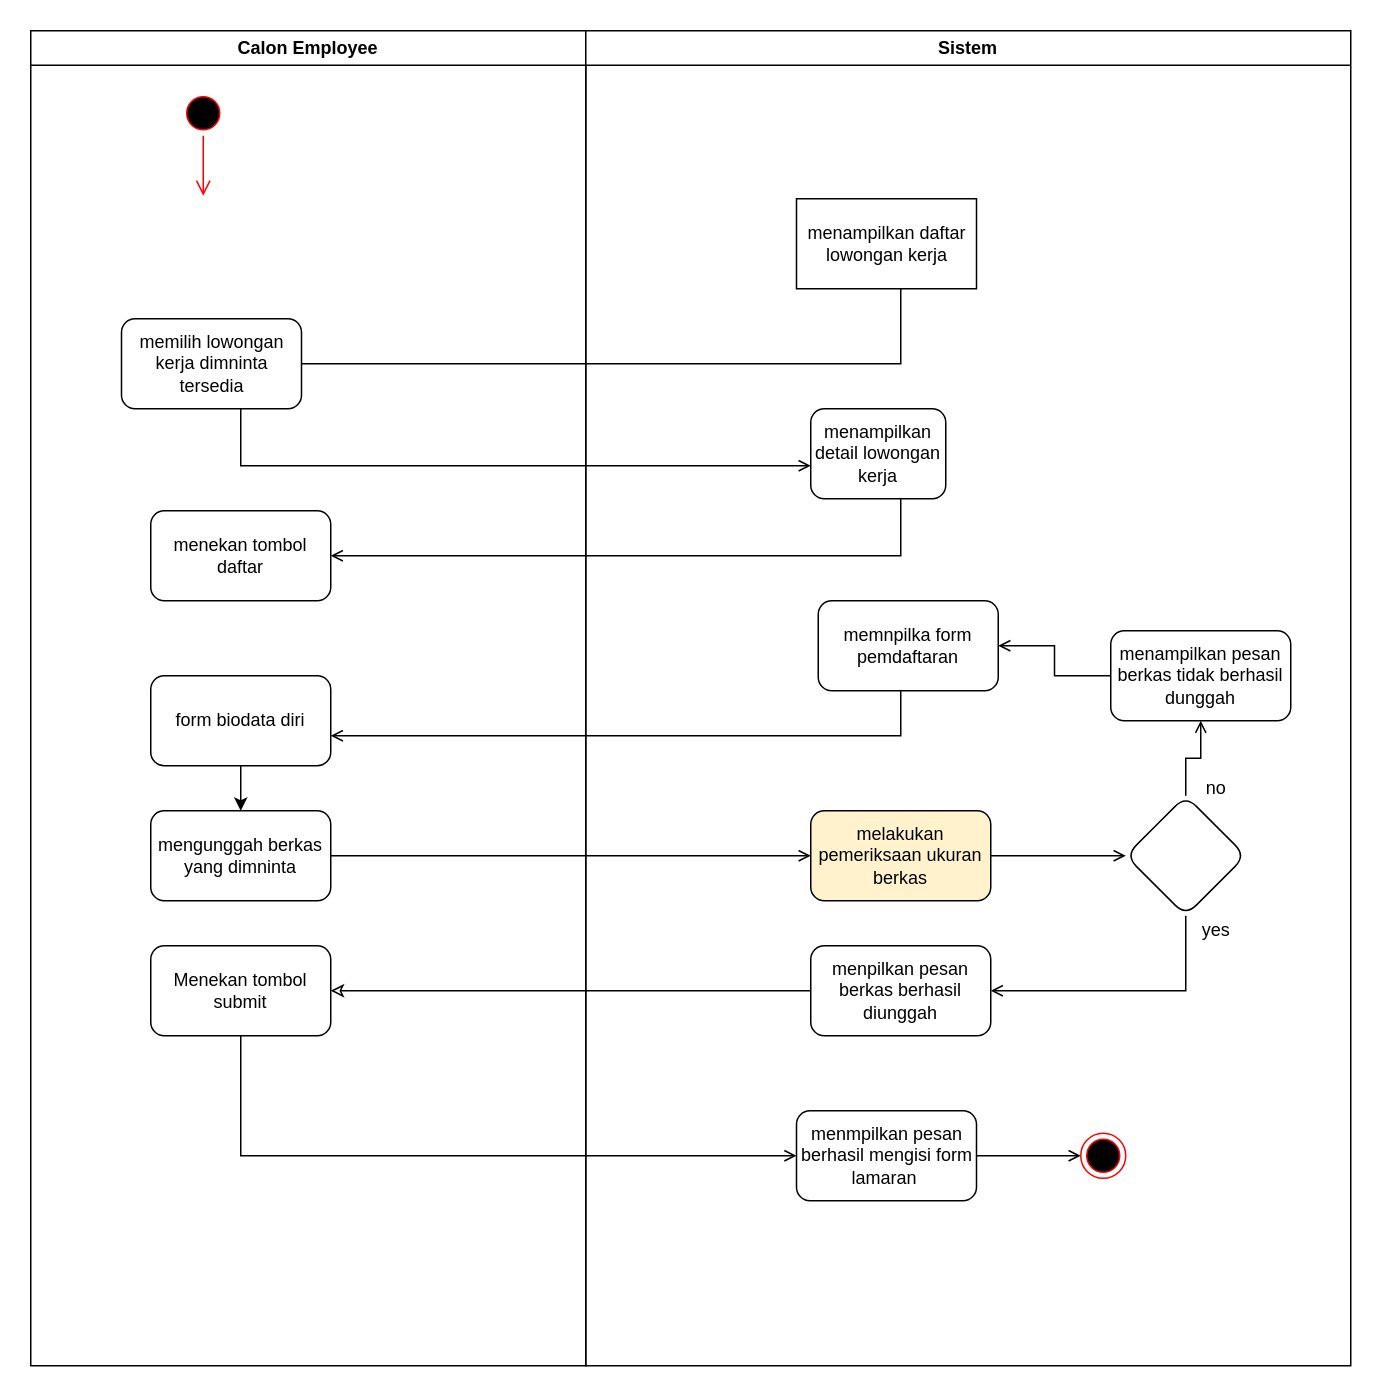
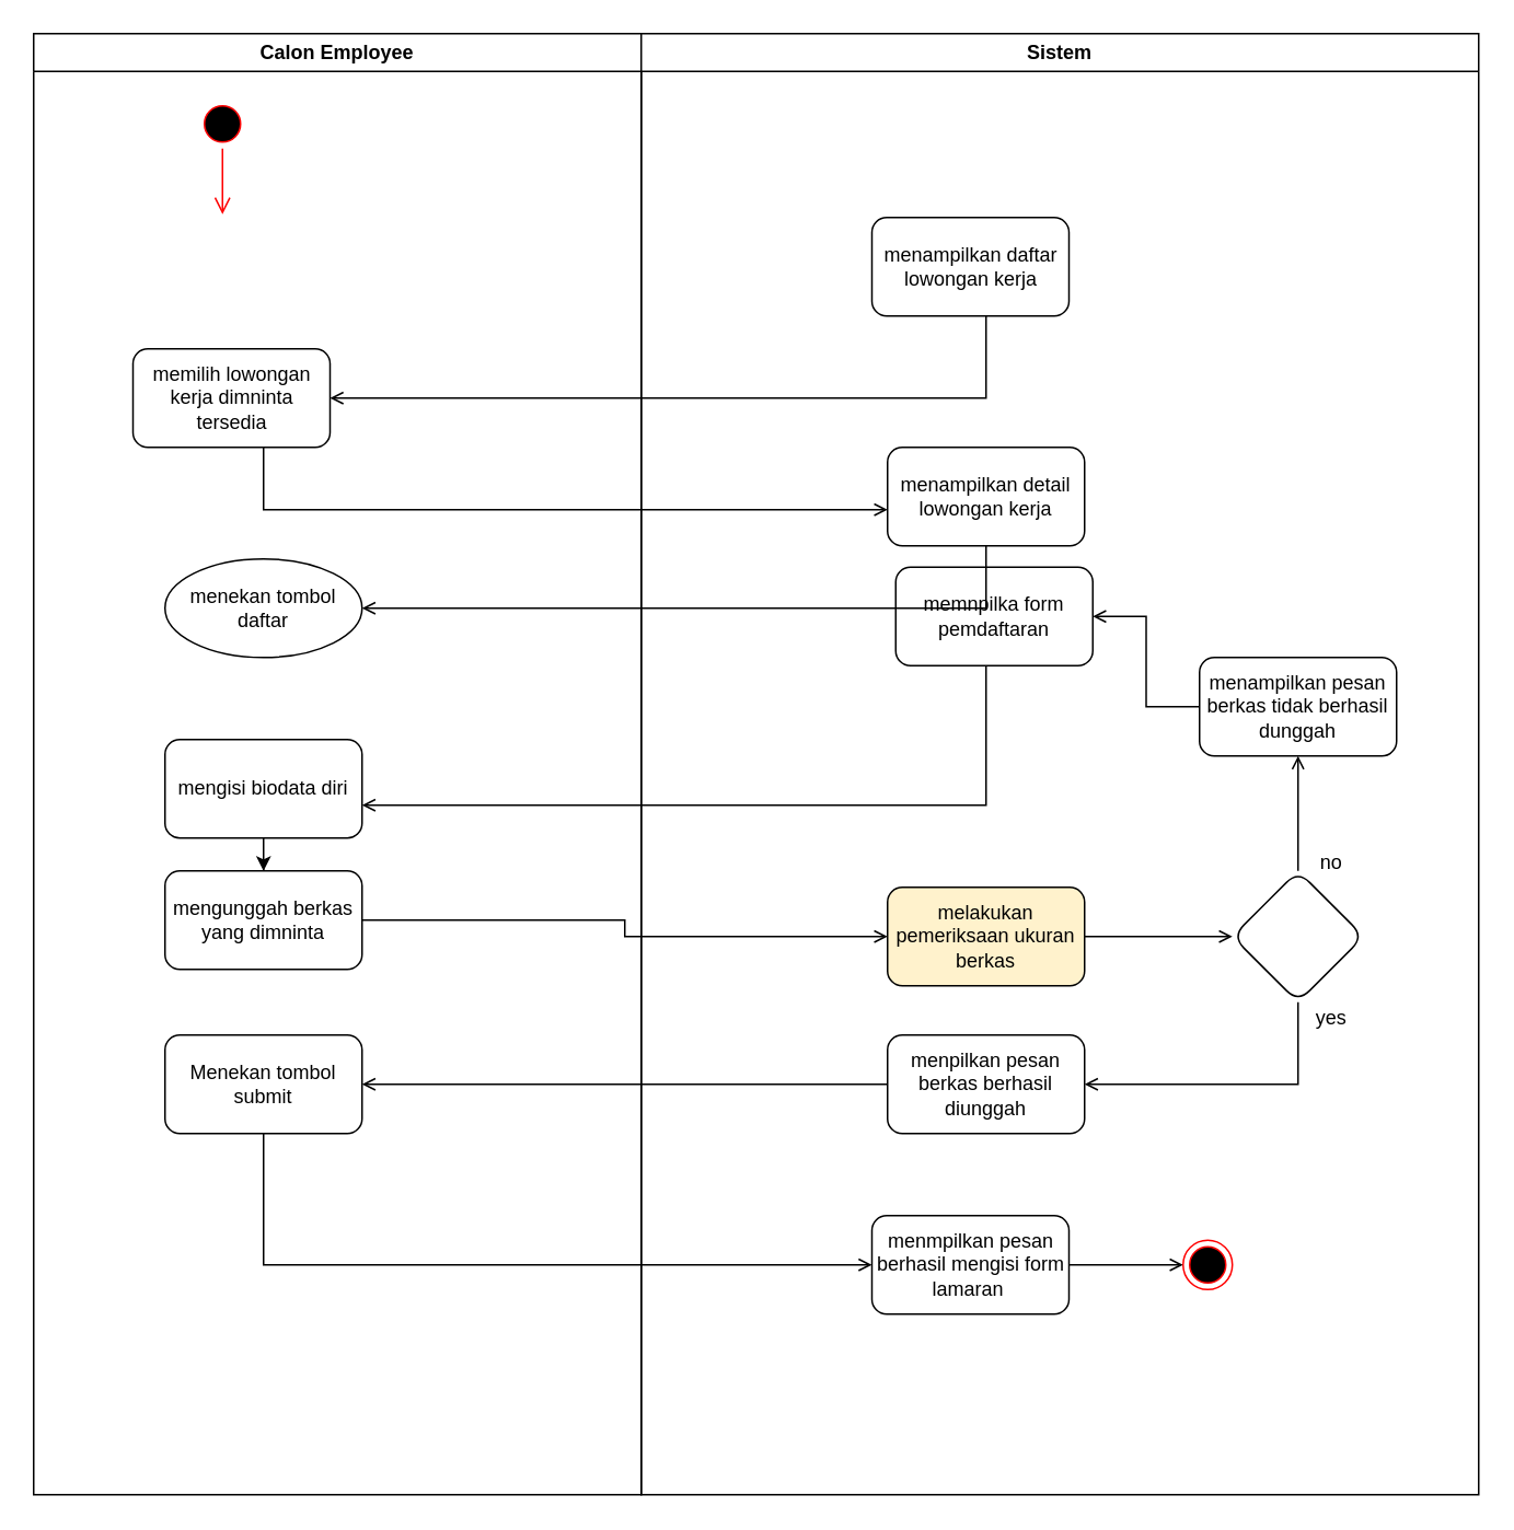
- <mxCell id="12" value="menampilkan daftar lowongan kerja" style="whiteSpace=wrap;html=1;fillColor=rgb(255, 255, 255);strokeColor=rgb(0, 0, 0);fontColor=rgb(0, 0, 0);rounded=0;" parent="11" vertex="1"><mxGeometry x="140.5" y="112" width="120" height="60" as="geometry" /></mxCell>
+ <mxCell id="12" value="menampilkan daftar lowongan kerja" style="whiteSpace=wrap;html=1;fillColor=rgb(255, 255, 255);strokeColor=rgb(0, 0, 0);fontColor=rgb(0, 0, 0);rounded=1;" parent="11" vertex="1"><mxGeometry x="140.5" y="112" width="120" height="60" as="geometry" /></mxCell>
- <mxCell id="27" value="" style="edgeStyle=orthogonalEdgeStyle;rounded=0;orthogonalLoop=1;jettySize=auto;html=1;endArrow=none;endFill=0;" parent="1" source="12" target="5" edge="1"><mxGeometry relative="1" as="geometry"><Array as="points"><mxPoint x="600" y="242" /></Array></mxGeometry></mxCell>
+ <mxCell id="27" value="" style="edgeStyle=orthogonalEdgeStyle;rounded=0;orthogonalLoop=1;jettySize=auto;html=1;endArrow=open;endFill=0;" parent="1" source="12" target="5" edge="1"><mxGeometry relative="1" as="geometry"><Array as="points"><mxPoint x="600" y="242" /></Array></mxGeometry></mxCell>
- <mxCell id="13" value="menampilkan detail lowongan kerja" style="whiteSpace=wrap;html=1;fillColor=rgb(255, 255, 255);strokeColor=rgb(0, 0, 0);fontColor=rgb(0, 0, 0);rounded=1;" parent="11" vertex="1"><mxGeometry x="150" y="252" width="90" height="60" as="geometry" /></mxCell>
+ <mxCell id="13" value="menampilkan detail lowongan kerja" style="whiteSpace=wrap;html=1;fillColor=rgb(255, 255, 255);strokeColor=rgb(0, 0, 0);fontColor=rgb(0, 0, 0);rounded=1;" parent="11" vertex="1"><mxGeometry x="150" y="252" width="120" height="60" as="geometry" /></mxCell>
- <mxCell id="6" value="menekan tombol daftar" style="whiteSpace=wrap;html=1;fillColor=rgb(255, 255, 255);strokeColor=rgb(0, 0, 0);fontColor=rgb(0, 0, 0);rounded=1;" parent="2" vertex="1"><mxGeometry x="80" y="320" width="120" height="60" as="geometry" /></mxCell>
+ <mxCell id="6" value="menekan tombol daftar" style="ellipse;whiteSpace=wrap;html=1;fillColor=rgb(255, 255, 255);strokeColor=rgb(0, 0, 0);fontColor=rgb(0, 0, 0);" parent="2" vertex="1"><mxGeometry x="80" y="320" width="120" height="60" as="geometry" /></mxCell>
- <mxCell id="14" value="memnpilka form pemdaftaran" style="whiteSpace=wrap;html=1;fillColor=rgb(255, 255, 255);strokeColor=rgb(0, 0, 0);fontColor=rgb(0, 0, 0);rounded=1;" parent="11" vertex="1"><mxGeometry x="155" y="380" width="120" height="60" as="geometry" /></mxCell>
+ <mxCell id="14" value="memnpilka form pemdaftaran" style="whiteSpace=wrap;html=1;fillColor=rgb(255, 255, 255);strokeColor=rgb(0, 0, 0);fontColor=rgb(0, 0, 0);rounded=1;" parent="11" vertex="1"><mxGeometry x="155" y="325" width="120" height="60" as="geometry" /></mxCell>
- <mxCell id="23" value="menampilkan pesan berkas tidak berhasil dunggah" style="whiteSpace=wrap;html=1;rounded=1;" parent="11" vertex="1"><mxGeometry x="350" y="400" width="120" height="60" as="geometry" /></mxCell>
+ <mxCell id="23" value="menampilkan pesan berkas tidak berhasil dunggah" style="whiteSpace=wrap;html=1;rounded=1;" parent="11" vertex="1"><mxGeometry x="340" y="380" width="120" height="60" as="geometry" /></mxCell>
- <mxCell id="8" value="form biodata diri" style="whiteSpace=wrap;html=1;fillColor=rgb(255, 255, 255);strokeColor=rgb(0, 0, 0);fontColor=rgb(0, 0, 0);rounded=1;" parent="2" vertex="1"><mxGeometry x="80" y="430" width="120" height="60" as="geometry" /></mxCell>
+ <mxCell id="8" value="mengisi biodata diri" style="whiteSpace=wrap;html=1;fillColor=rgb(255, 255, 255);strokeColor=rgb(0, 0, 0);fontColor=rgb(0, 0, 0);rounded=1;" parent="2" vertex="1"><mxGeometry x="80" y="430" width="120" height="60" as="geometry" /></mxCell>
- <mxCell id="9" value="mengunggah berkas yang dimninta" style="whiteSpace=wrap;html=1;fillColor=rgb(255, 255, 255);strokeColor=rgb(0, 0, 0);fontColor=rgb(0, 0, 0);rounded=1;" parent="2" vertex="1"><mxGeometry x="80" y="520" width="120" height="60" as="geometry" /></mxCell>
+ <mxCell id="9" value="mengunggah berkas yang dimninta" style="whiteSpace=wrap;html=1;fillColor=rgb(255, 255, 255);strokeColor=rgb(0, 0, 0);fontColor=rgb(0, 0, 0);rounded=1;" parent="2" vertex="1"><mxGeometry x="80" y="510" width="120" height="60" as="geometry" /></mxCell>
- <mxCell id="31" value="" style="edgeStyle=orthogonalEdgeStyle;rounded=0;orthogonalLoop=1;jettySize=auto;html=1;endArrow=classic;endFill=0;" parent="1" source="15" target="10" edge="1"><mxGeometry relative="1" as="geometry"><Array as="points"><mxPoint x="600" y="660" /></Array></mxGeometry></mxCell>
+ <mxCell id="31" value="" style="edgeStyle=orthogonalEdgeStyle;rounded=0;orthogonalLoop=1;jettySize=auto;html=1;endArrow=open;endFill=0;" parent="1" source="15" target="10" edge="1"><mxGeometry relative="1" as="geometry"><Array as="points"><mxPoint x="600" y="660" /></Array></mxGeometry></mxCell>
